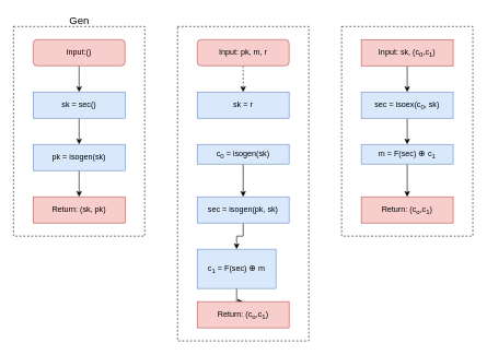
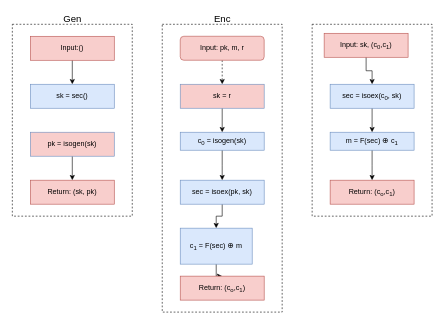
+ <mxCell id="14" value="Enc" style="text;html=1;align=center;verticalAlign=middle;resizable=0;points=[];autosize=1;fontSize=16;" vertex="1" parent="1"><mxGeometry x="350" y="20" width="40" height="20" as="geometry" /></mxCell>
- <mxCell id="4" value="Input:()" style="whiteSpace=wrap;html=1;fillColor=#f8cecc;strokeColor=#b85450;rounded=1;" vertex="1" parent="1"><mxGeometry x="50" y="60" width="140" height="40" as="geometry" /></mxCell>
+ <mxCell id="4" value="Input:()" style="rounded=0;whiteSpace=wrap;html=1;fillColor=#f8cecc;strokeColor=#b85450;" vertex="1" parent="1"><mxGeometry x="50" y="60" width="140" height="40" as="geometry" /></mxCell>
- <mxCell id="26" value="Input: sk, (c&lt;sub&gt;0&lt;/sub&gt;,c&lt;sub&gt;1&lt;/sub&gt;)" style="rounded=0;whiteSpace=wrap;html=1;fillColor=#f8cecc;strokeColor=#b85450;" vertex="1" parent="1"><mxGeometry x="550" y="60" width="140" height="40" as="geometry" /></mxCell>
+ <mxCell id="26" value="Input: sk, (c&lt;sub&gt;0&lt;/sub&gt;,c&lt;sub&gt;1&lt;/sub&gt;)" style="rounded=0;whiteSpace=wrap;html=1;fillColor=#f8cecc;strokeColor=#b85450;" vertex="1" parent="1"><mxGeometry x="540" y="55" width="140" height="40" as="geometry" /></mxCell>
- <mxCell id="16" value="sk = r" style="rounded=0;whiteSpace=wrap;html=1;fillColor=#dae8fc;strokeColor=#6c8ebf;" vertex="1" parent="1"><mxGeometry x="300" y="140" width="140" height="40" as="geometry" /></mxCell>
+ <mxCell id="16" value="sk = r" style="rounded=0;whiteSpace=wrap;html=1;fillColor=#f8cecc;strokeColor=#6c8ebf;" vertex="1" parent="1"><mxGeometry x="300" y="140" width="140" height="40" as="geometry" /></mxCell>
- <mxCell id="6" style="edgeStyle=orthogonalEdgeStyle;rounded=0;orthogonalLoop=1;jettySize=auto;html=1;entryX=0.5;entryY=0;entryDx=0;entryDy=0;fontSize=16;" edge="1" parent="1" source="7" target="9"><mxGeometry relative="1" as="geometry" /></mxCell>
+ <mxCell id="15" style="edgeStyle=orthogonalEdgeStyle;rounded=0;orthogonalLoop=1;jettySize=auto;html=1;entryX=0.5;entryY=0;entryDx=0;entryDy=0;fontSize=16;" edge="1" parent="1" source="16" target="18"><mxGeometry relative="1" as="geometry" /></mxCell>
- <mxCell id="9" value="pk = isogen(sk)" style="rounded=0;whiteSpace=wrap;html=1;fillColor=#dae8fc;strokeColor=#6c8ebf;" vertex="1" parent="1"><mxGeometry x="50" y="220" width="140" height="40" as="geometry" /></mxCell>
+ <mxCell id="9" value="pk = isogen(sk)" style="rounded=0;whiteSpace=wrap;html=1;fillColor=#f8cecc;strokeColor=#6c8ebf;" vertex="1" parent="1"><mxGeometry x="50" y="220" width="140" height="40" as="geometry" /></mxCell>
- <mxCell id="20" value="sec = isogen(pk, sk)" style="rounded=0;whiteSpace=wrap;html=1;fillColor=#dae8fc;strokeColor=#6c8ebf;" vertex="1" parent="1"><mxGeometry x="300" y="300" width="140" height="40" as="geometry" /></mxCell>
+ <mxCell id="20" value="sec = isoex(pk, sk)" style="rounded=0;whiteSpace=wrap;html=1;fillColor=#dae8fc;strokeColor=#6c8ebf;" vertex="1" parent="1"><mxGeometry x="300" y="300" width="140" height="40" as="geometry" /></mxCell>
